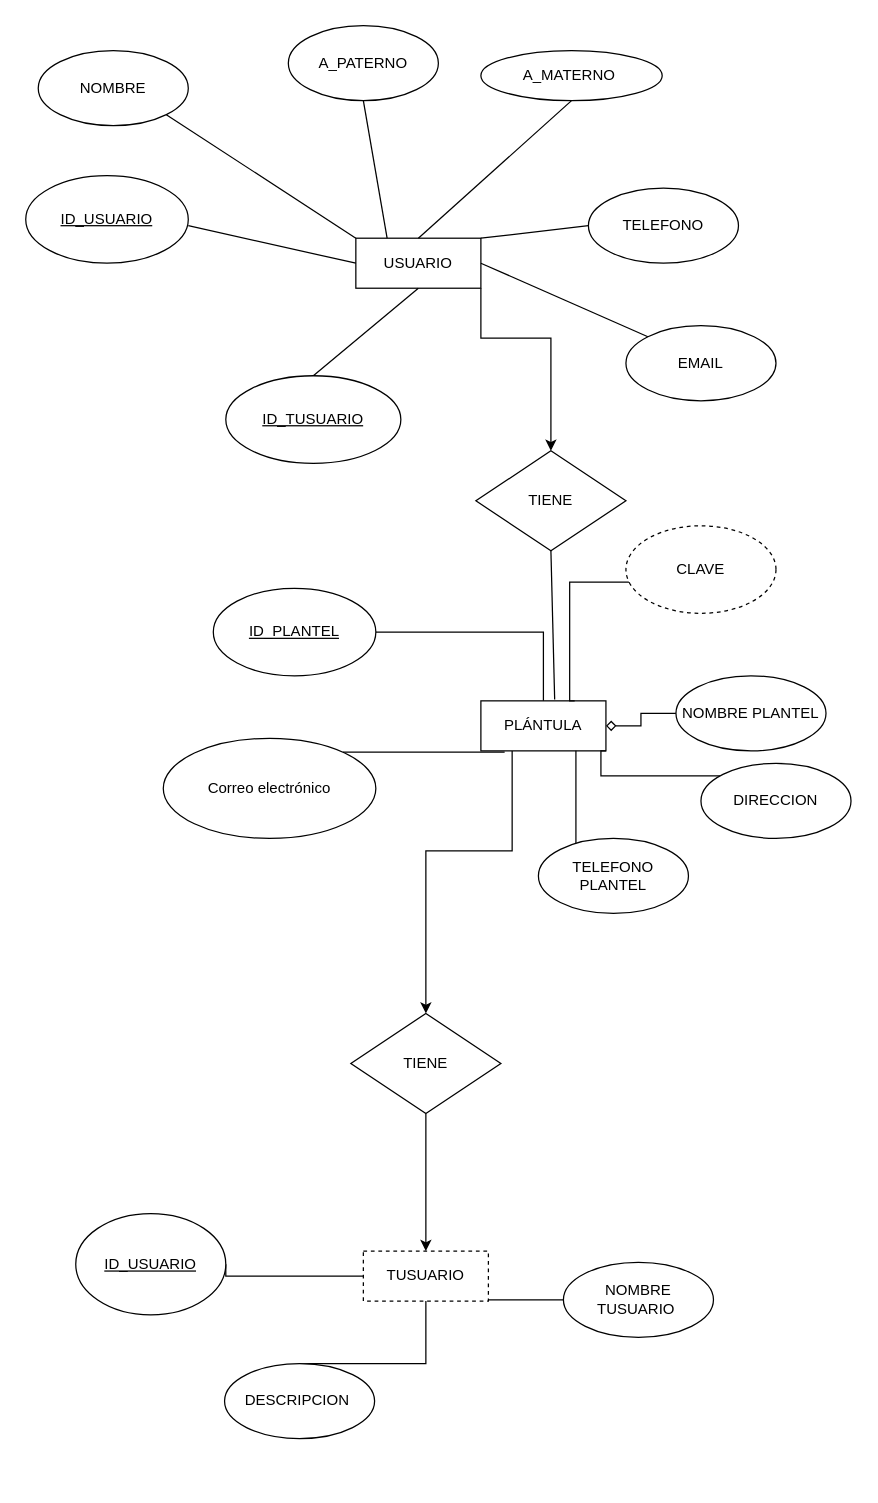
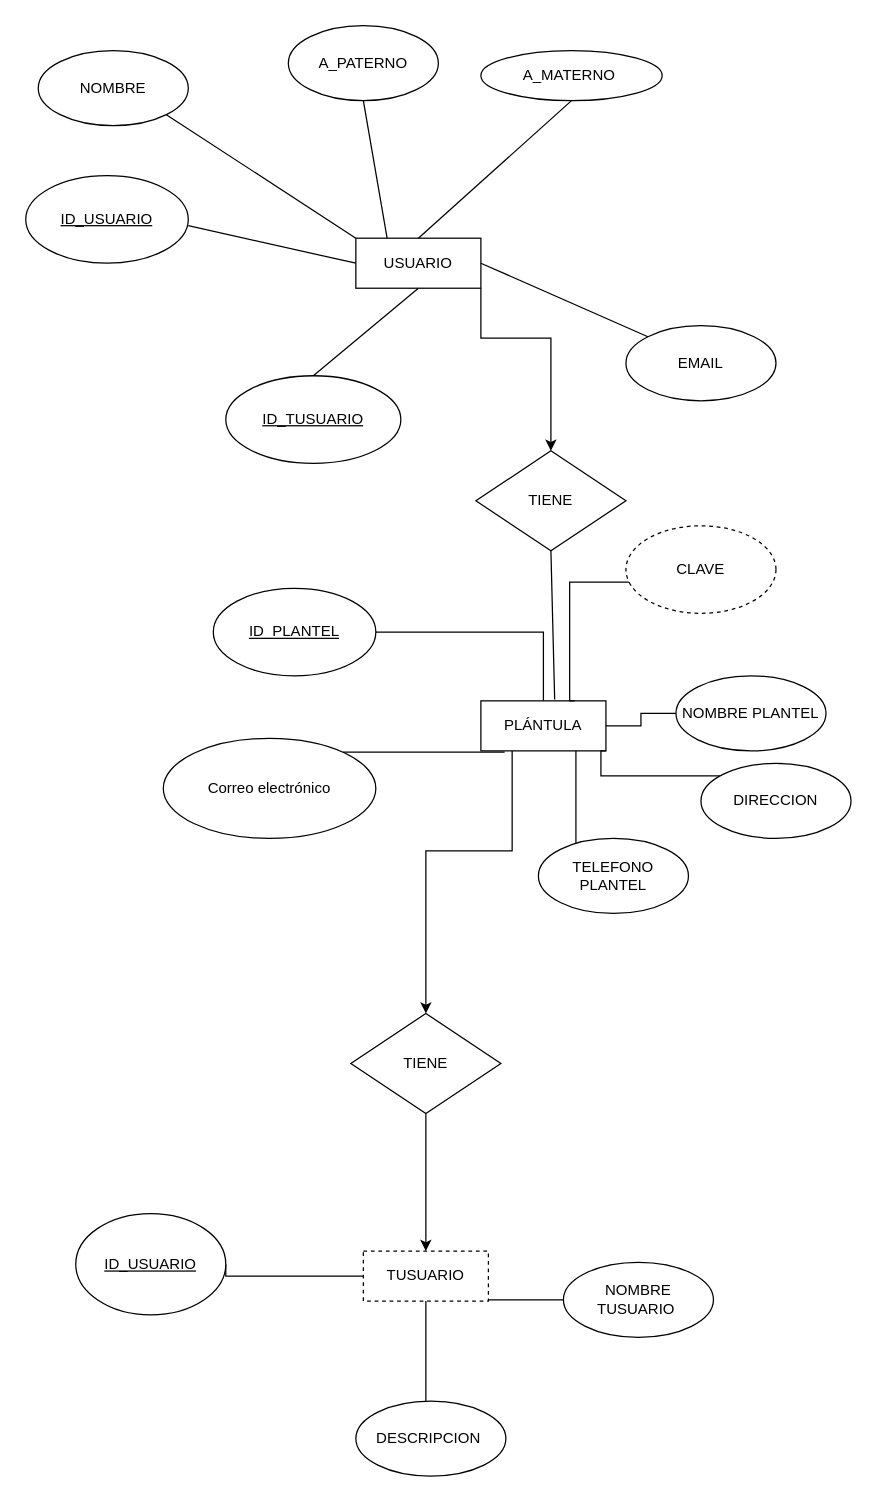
- <mxCell id="11" value="TELEFONO" style="ellipse;whiteSpace=wrap;html=1;align=center;" vertex="1" parent="1"><mxGeometry x="470" y="150" width="120" height="60" as="geometry" /></mxCell>
- <mxCell id="12" value="" style="endArrow=none;html=1;rounded=0;entryX=0;entryY=0.5;entryDx=0;entryDy=0;exitX=1;exitY=0;exitDx=0;exitDy=0;" edge="1" parent="1" source="3" target="11"><mxGeometry relative="1" as="geometry"><mxPoint x="380" y="280" as="sourcePoint" /><mxPoint x="410" y="280" as="targetPoint" /></mxGeometry></mxCell>
- <mxCell id="22" style="edgeStyle=orthogonalEdgeStyle;rounded=0;orthogonalLoop=1;jettySize=auto;html=1;entryX=1;entryY=0.5;entryDx=0;entryDy=0;startArrow=none;startFill=0;endArrow=diamond;endFill=0;" edge="1" parent="1" source="23" target="16"><mxGeometry relative="1" as="geometry"><mxPoint x="470" y="500" as="targetPoint" /></mxGeometry></mxCell>
+ <mxCell id="22" style="edgeStyle=orthogonalEdgeStyle;rounded=0;orthogonalLoop=1;jettySize=auto;html=1;entryX=1;entryY=0.5;entryDx=0;entryDy=0;startArrow=none;startFill=0;endArrow=none;endFill=0;" edge="1" parent="1" source="23" target="16"><mxGeometry relative="1" as="geometry"><mxPoint x="470" y="500" as="targetPoint" /></mxGeometry></mxCell>
- <mxCell id="30" value="DESCRIPCION&amp;nbsp;" style="ellipse;whiteSpace=wrap;html=1;align=center;" vertex="1" parent="1"><mxGeometry x="179" y="1090" width="120" height="60" as="geometry" /></mxCell>
+ <mxCell id="30" value="DESCRIPCION&amp;nbsp;" style="ellipse;whiteSpace=wrap;html=1;align=center;" vertex="1" parent="1"><mxGeometry x="284" y="1120" width="120" height="60" as="geometry" /></mxCell>
